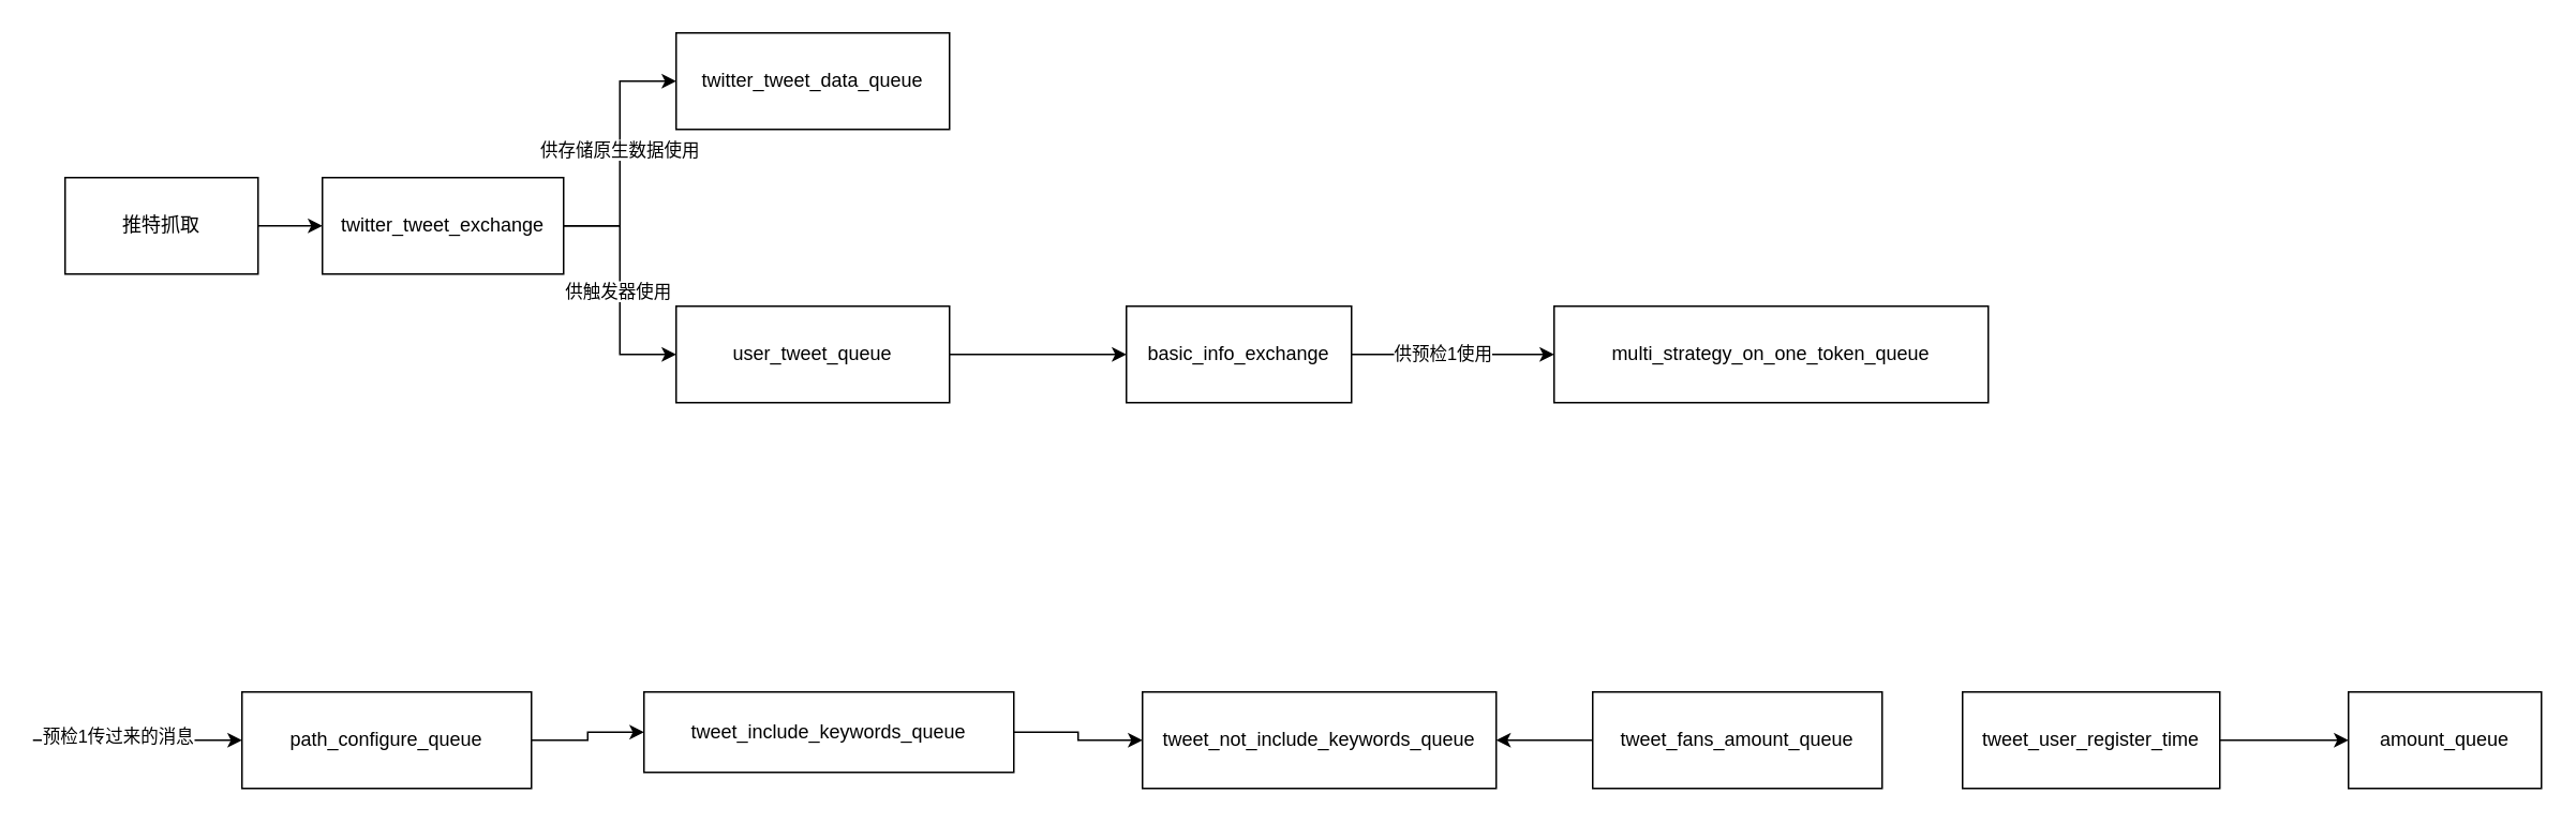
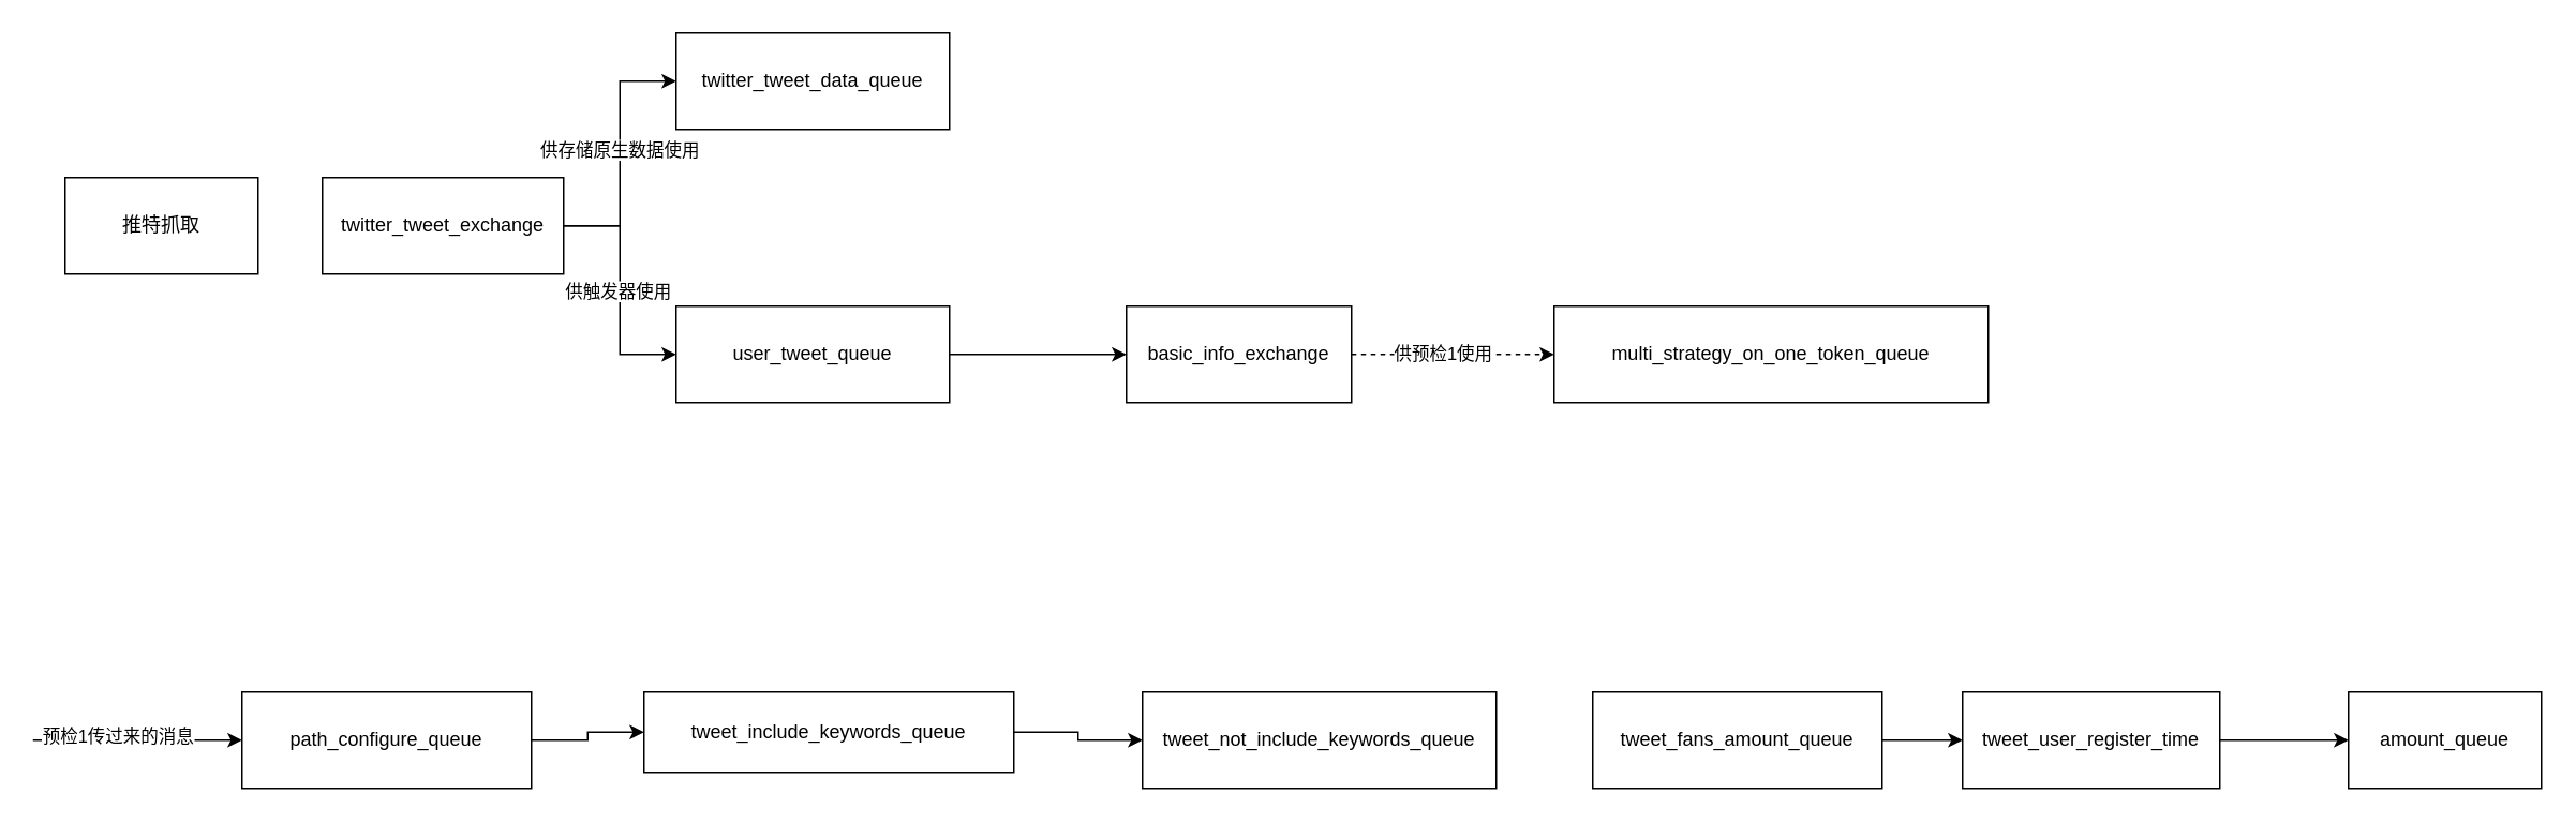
- <mxCell id="2" style="edgeStyle=orthogonalEdgeStyle;rounded=0;orthogonalLoop=1;jettySize=auto;html=1;" parent="1" source="3" target="8" edge="1"><mxGeometry relative="1" as="geometry" /></mxCell>
- <mxCell id="12" style="edgeStyle=orthogonalEdgeStyle;rounded=0;orthogonalLoop=1;jettySize=auto;html=1;entryX=0;entryY=0.5;entryDx=0;entryDy=0;" edge="1" parent="1" source="14" target="15"><mxGeometry relative="1" as="geometry" /></mxCell>
+ <mxCell id="12" style="edgeStyle=orthogonalEdgeStyle;rounded=0;orthogonalLoop=1;jettySize=auto;html=1;entryX=0;entryY=0.5;entryDx=0;entryDy=0;dashed=1;" edge="1" parent="1" source="14" target="15"><mxGeometry relative="1" as="geometry" /></mxCell>
- <mxCell id="23" style="edgeStyle=orthogonalEdgeStyle;rounded=0;orthogonalLoop=1;jettySize=auto;html=1;" edge="1" parent="1" source="24" target="22"><mxGeometry relative="1" as="geometry" /></mxCell>
+ <mxCell id="23" style="edgeStyle=orthogonalEdgeStyle;rounded=0;orthogonalLoop=1;jettySize=auto;html=1;" edge="1" parent="1" source="24" target="26"><mxGeometry relative="1" as="geometry" /></mxCell>
